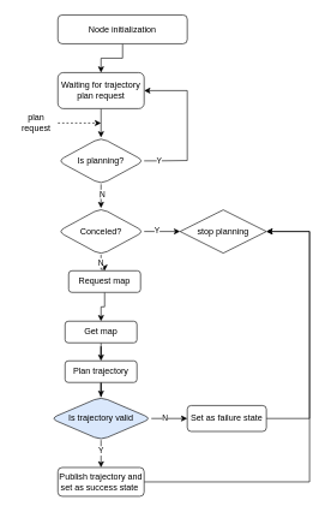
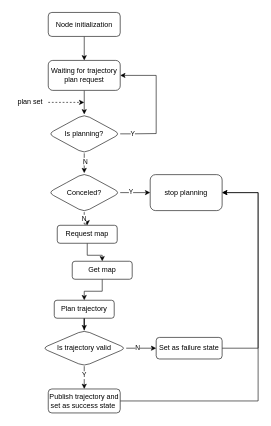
- <mxCell id="3" value="Node&amp;nbsp;initialization" style="rounded=1;whiteSpace=wrap;html=1;" parent="1" vertex="1"><mxGeometry x="80" y="20" width="180" height="40" as="geometry" /></mxCell>
+ <mxCell id="3" value="Node&amp;nbsp;initialization" style="rounded=1;whiteSpace=wrap;html=1;" parent="1" vertex="1"><mxGeometry x="80" y="20" width="120" height="40" as="geometry" /></mxCell>
- <mxCell id="34" value="plan request" style="text;html=1;strokeColor=none;fillColor=none;align=center;verticalAlign=middle;whiteSpace=wrap;rounded=0;" vertex="1" parent="1"><mxGeometry x="20" y="160" width="60" height="20" as="geometry" /></mxCell>
+ <mxCell id="34" value="plan set" style="text;html=1;strokeColor=none;fillColor=none;align=center;verticalAlign=middle;whiteSpace=wrap;rounded=0;" vertex="1" parent="1"><mxGeometry x="20" y="160" width="60" height="20" as="geometry" /></mxCell>
- <mxCell id="17" value="stop planning" style="rhombus;whiteSpace=wrap;html=1;" parent="1" vertex="1"><mxGeometry x="250" y="290.5" width="120" height="60" as="geometry" /></mxCell>
+ <mxCell id="17" value="stop planning" style="whiteSpace=wrap;html=1;rounded=1;" parent="1" vertex="1"><mxGeometry x="250" y="290.5" width="120" height="60" as="geometry" /></mxCell>
- <mxCell id="21" value="Get map" style="whiteSpace=wrap;html=1;rounded=1;" parent="1" vertex="1"><mxGeometry x="90" y="445" width="100" height="30" as="geometry" /></mxCell>
+ <mxCell id="21" value="Get map" style="whiteSpace=wrap;html=1;rounded=1;" parent="1" vertex="1"><mxGeometry x="120" y="435" width="100" height="30" as="geometry" /></mxCell>
- <mxCell id="28" value="Is trajectory valid" style="rhombus;whiteSpace=wrap;html=1;rounded=1;fillColor=#dae8fc;" parent="1" vertex="1"><mxGeometry x="70" y="550" width="140" height="60" as="geometry" /></mxCell>
+ <mxCell id="28" value="Is trajectory valid" style="rhombus;whiteSpace=wrap;html=1;rounded=1;" parent="1" vertex="1"><mxGeometry x="70" y="550" width="140" height="60" as="geometry" /></mxCell>
